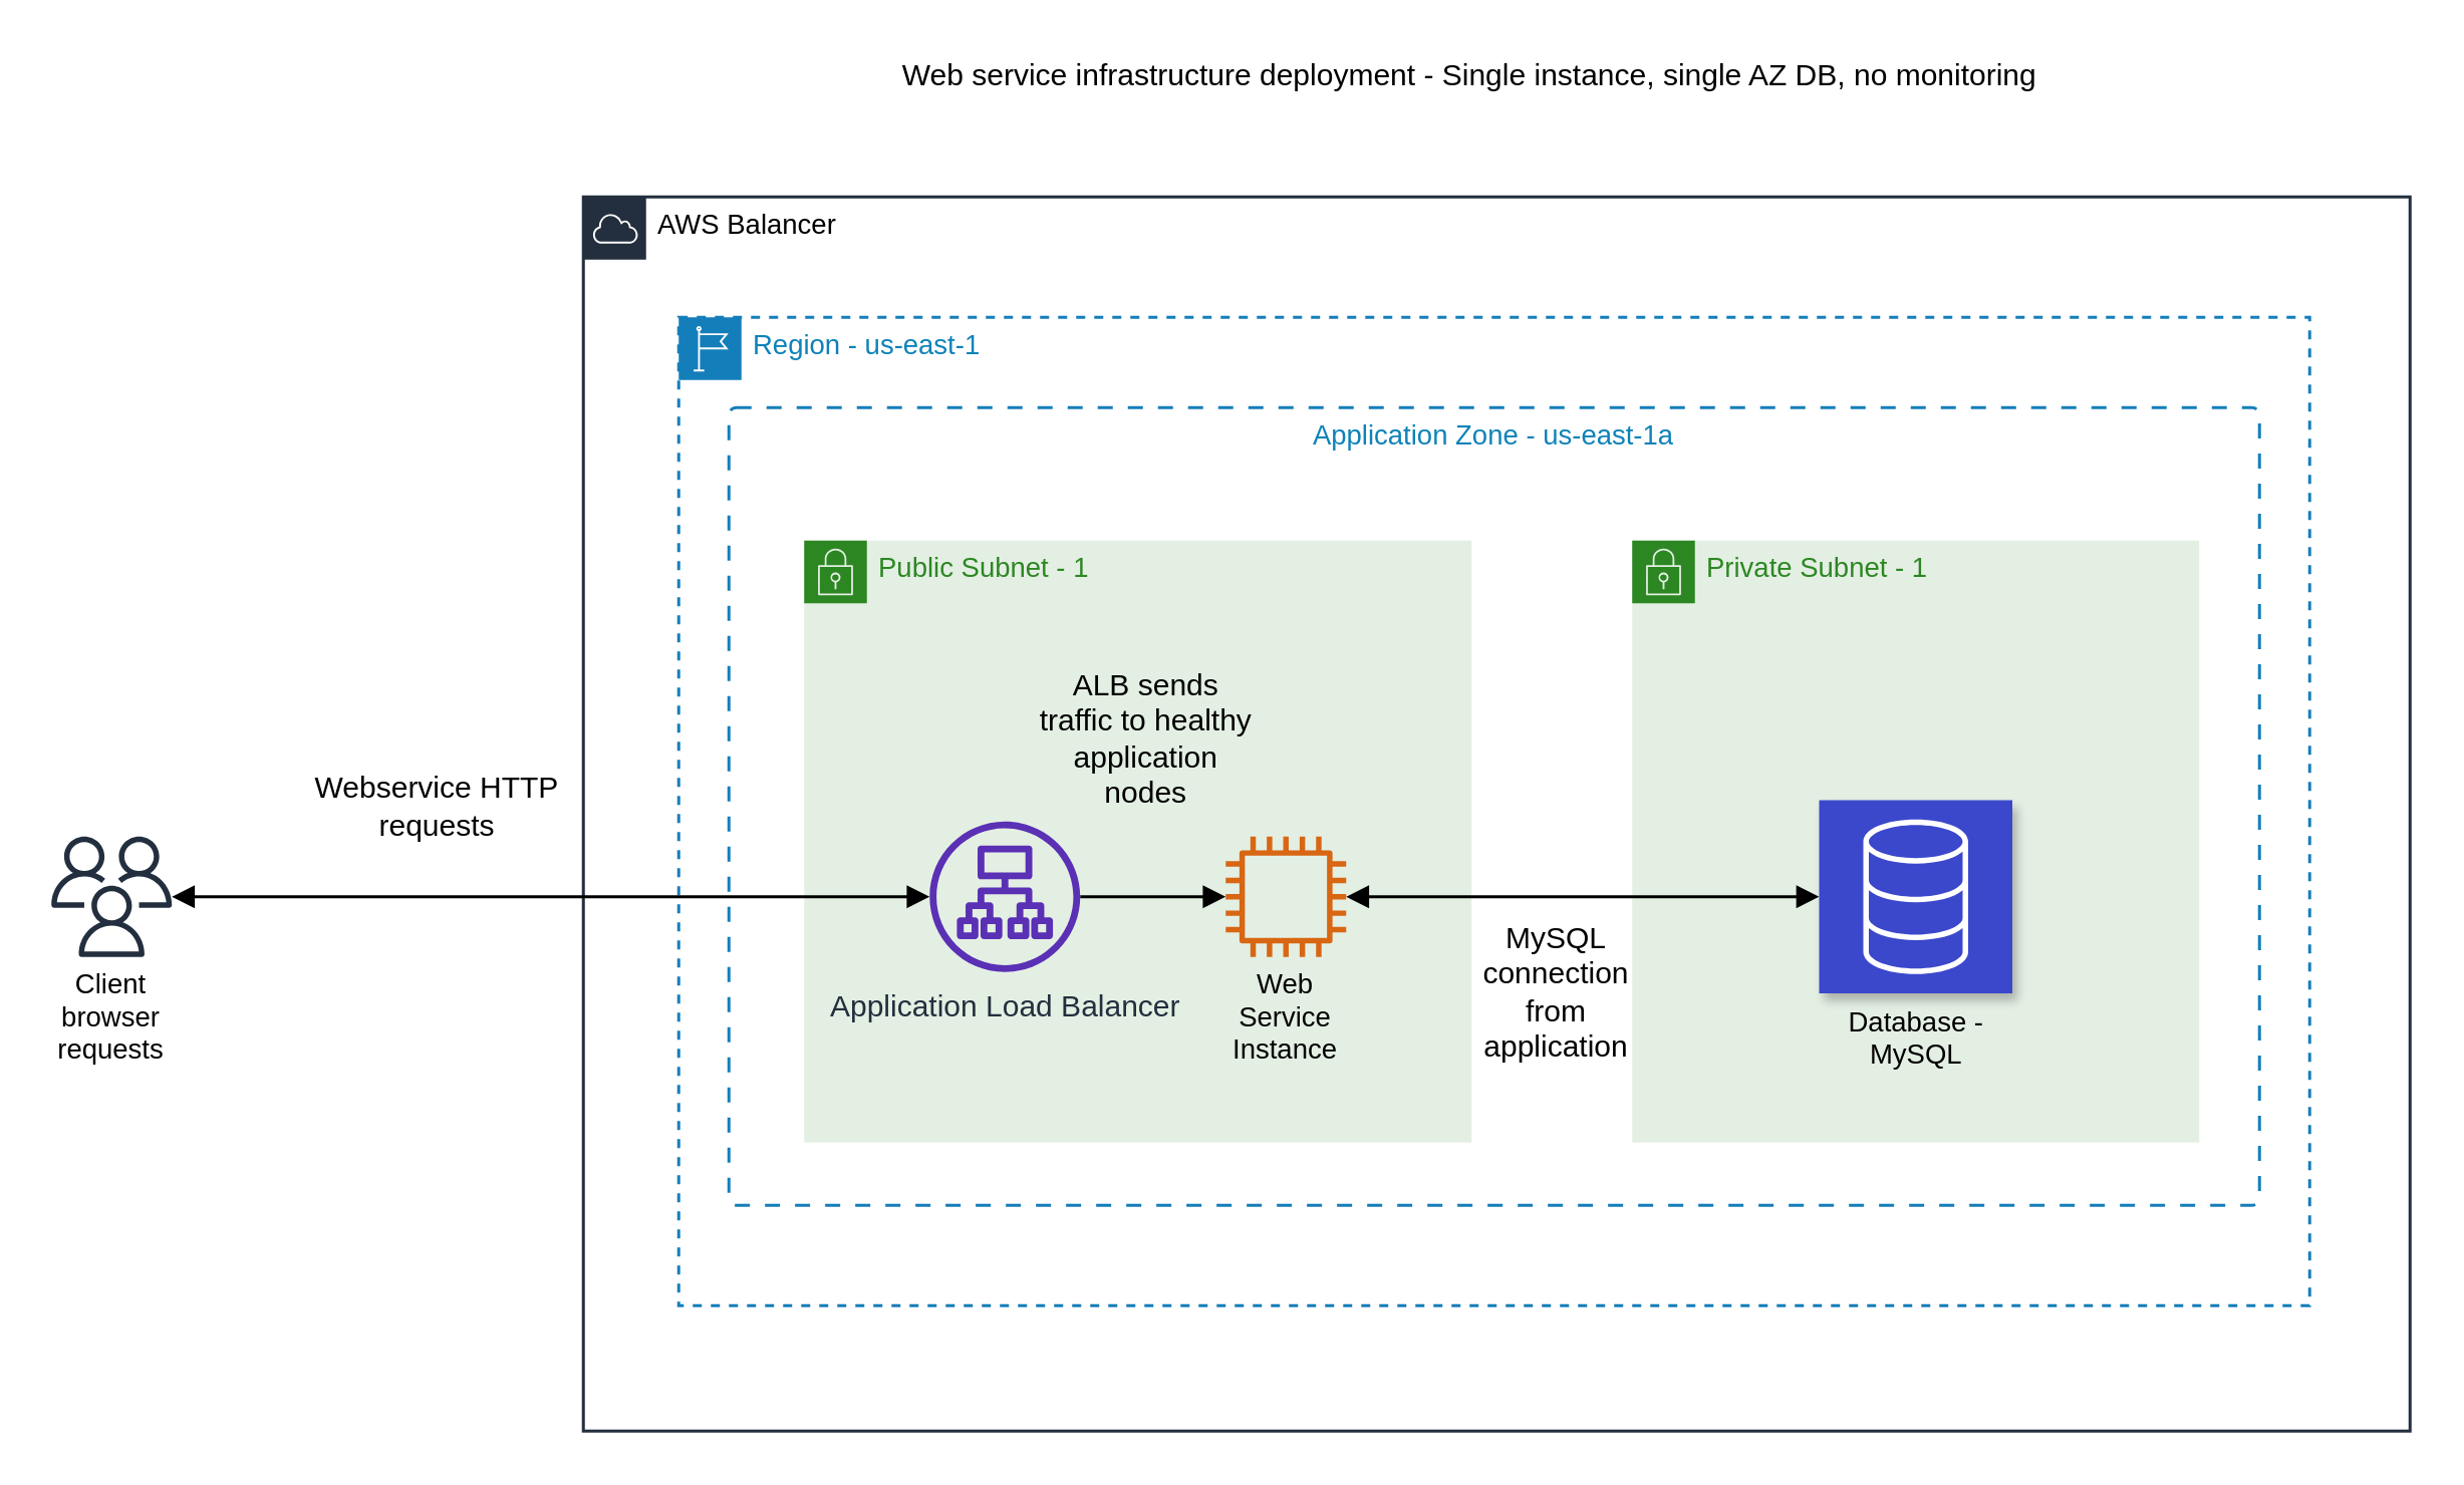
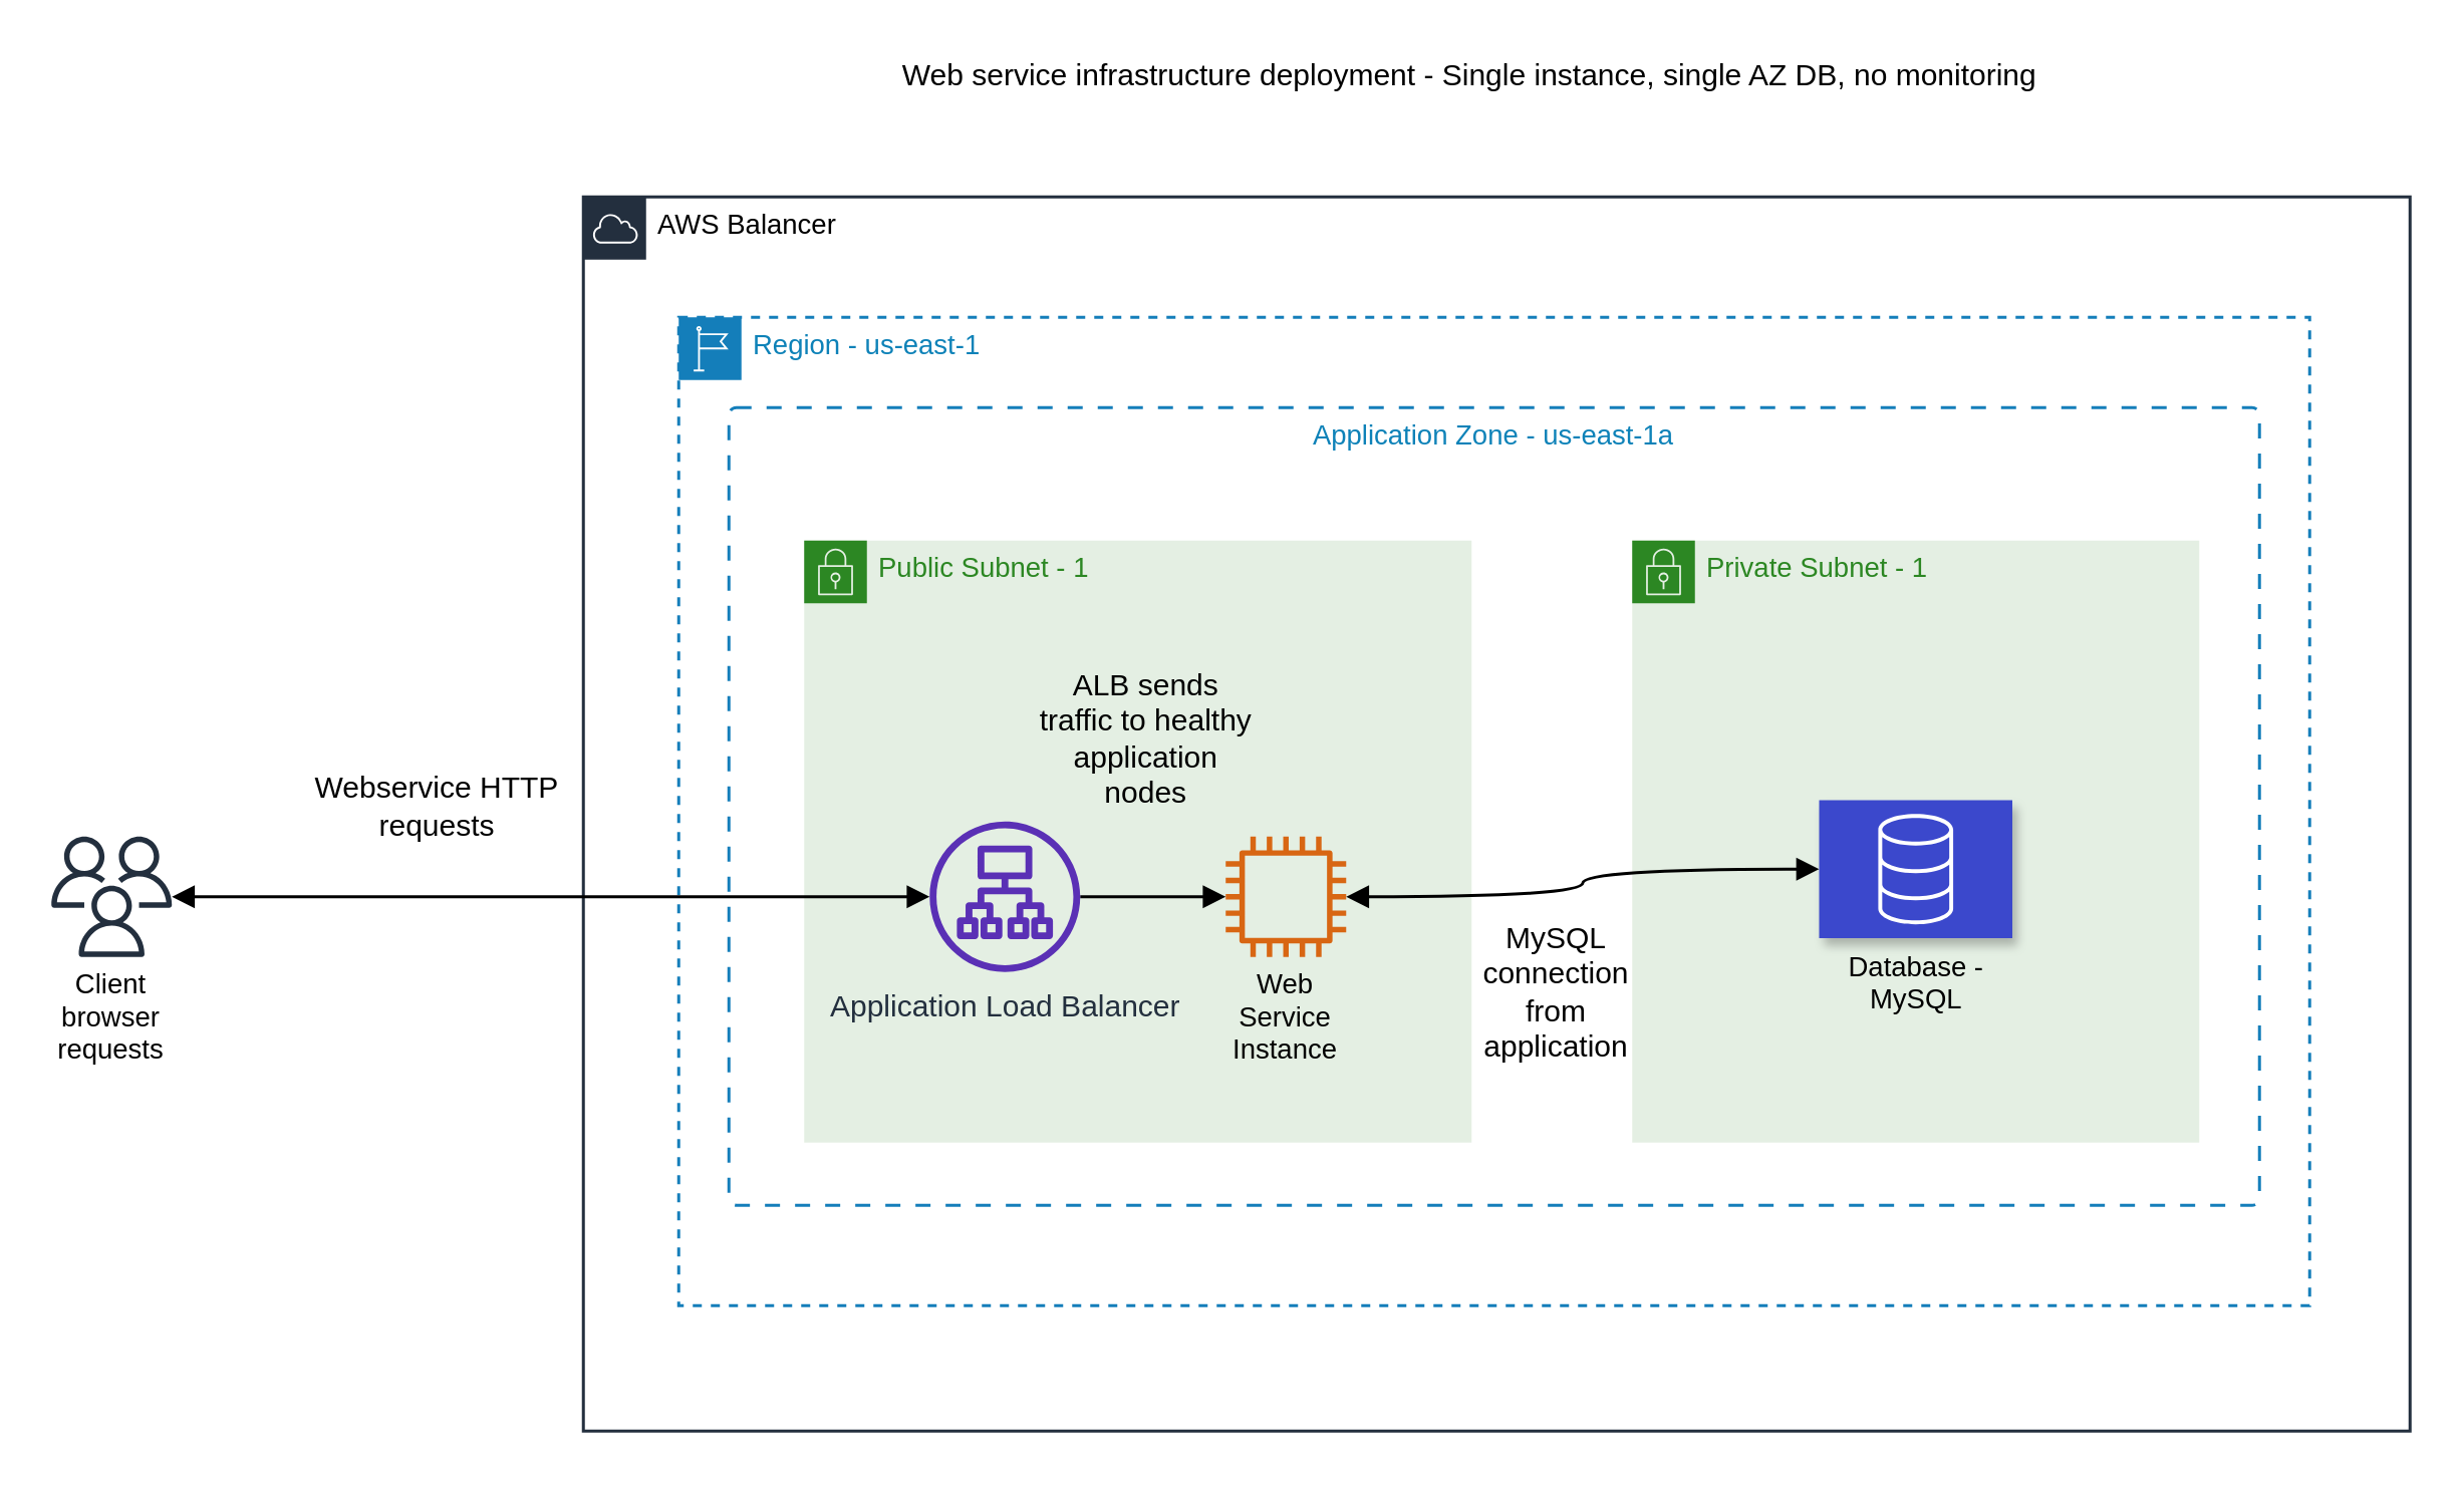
- <mxCell id="14" value="Database - MySQL" style="html=1;whiteSpace=wrap;shape=mxgraph.aws4.resourceIcon;resIcon=mxgraph.aws4.database;labelPosition=center;verticalLabelPosition=bottom;align=center;verticalAlign=top;fontSize=11;spacing=0;strokeColor=#ffffff;rounded=1;absoluteArcSize=1;arcSize=6;shadow=1;fillColor=#3b48cc;strokeWidth=1.2;" parent="1" vertex="1"><mxGeometry x="724.5" y="318.5" width="77" height="77" as="geometry" /></mxCell>
+ <mxCell id="14" value="Database - MySQL" style="html=1;whiteSpace=wrap;shape=mxgraph.aws4.resourceIcon;resIcon=mxgraph.aws4.database;labelPosition=center;verticalLabelPosition=bottom;align=center;verticalAlign=top;fontSize=11;spacing=0;strokeColor=#ffffff;rounded=1;absoluteArcSize=1;arcSize=6;shadow=1;fillColor=#3b48cc;strokeWidth=1.2;" parent="1" vertex="1"><mxGeometry x="724.5" y="318.5" width="77" height="55" as="geometry" /></mxCell>
